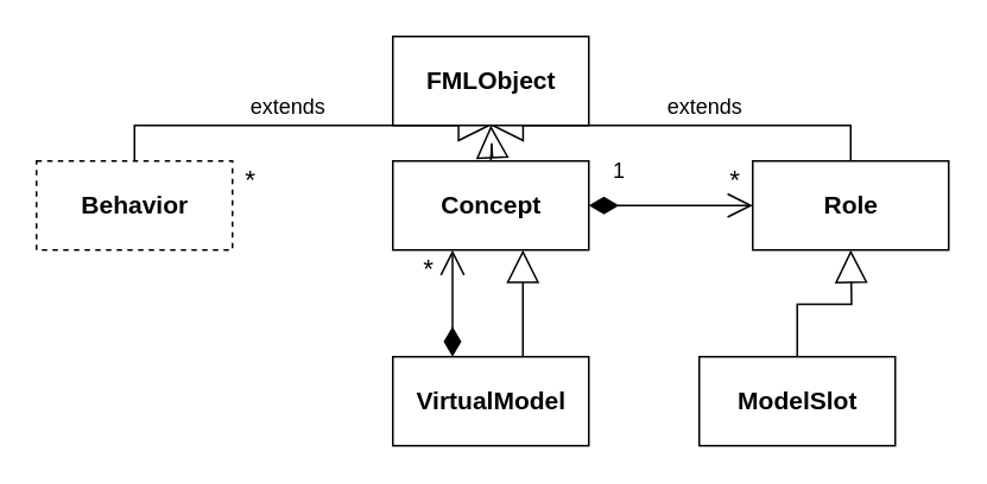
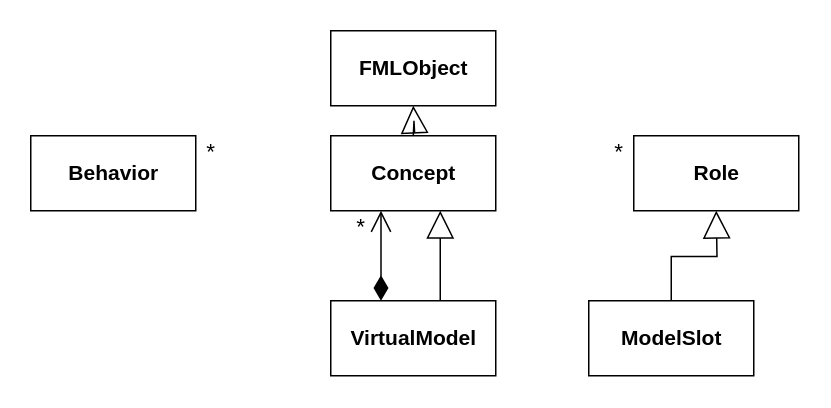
- <mxCell id="2" value="extends" style="endArrow=block;endSize=16;endFill=0;html=1;rounded=0;edgeStyle=orthogonalEdgeStyle;exitX=0.5;exitY=0;exitDx=0;exitDy=0;entryX=0.5;entryY=1;entryDx=0;entryDy=0;fontSize=12;" parent="1" source="15" target="10" edge="1"><mxGeometry x="-0.036" y="10" width="160" relative="1" as="geometry"><mxPoint x="55" y="90" as="sourcePoint" /><mxPoint x="275" y="30" as="targetPoint" /><mxPoint as="offset" /><Array as="points"><mxPoint x="75" y="70" /><mxPoint x="275" y="70" /></Array></mxGeometry></mxCell>
- <mxCell id="4" value="extends" style="endArrow=block;endSize=16;endFill=0;html=1;rounded=0;edgeStyle=orthogonalEdgeStyle;exitX=0.5;exitY=0;exitDx=0;exitDy=0;entryX=0.5;entryY=1;entryDx=0;entryDy=0;fontSize=12;" parent="1" source="13" target="10" edge="1"><mxGeometry x="-0.08" y="-10" width="160" relative="1" as="geometry"><mxPoint x="477" y="90" as="sourcePoint" /><mxPoint x="275" y="30" as="targetPoint" /><mxPoint as="offset" /><Array as="points"><mxPoint x="477" y="70" /><mxPoint x="275" y="70" /></Array></mxGeometry></mxCell>
- <mxCell id="15" value="Behavior" style="html=1;fontStyle=1;fontSize=14;dashed=1;" parent="1" vertex="1"><mxGeometry x="20" y="90" width="110" height="50" as="geometry" /></mxCell>
+ <mxCell id="15" value="Behavior" style="html=1;fontStyle=1;fontSize=14;" parent="1" vertex="1"><mxGeometry x="20" y="90" width="110" height="50" as="geometry" /></mxCell>
- <mxCell id="5" value="1" style="endArrow=open;html=1;endSize=12;startArrow=diamondThin;startSize=14;startFill=1;edgeStyle=orthogonalEdgeStyle;align=left;verticalAlign=bottom;rounded=0;exitX=1;exitY=0.5;exitDx=0;exitDy=0;entryX=0;entryY=0.5;entryDx=0;entryDy=0;fontSize=12;" parent="1" source="11" target="13" edge="1"><mxGeometry x="-0.75" y="10" relative="1" as="geometry"><mxPoint x="330" y="125" as="sourcePoint" /><mxPoint x="422" y="125" as="targetPoint" /><mxPoint as="offset" /><Array as="points" /></mxGeometry></mxCell>
